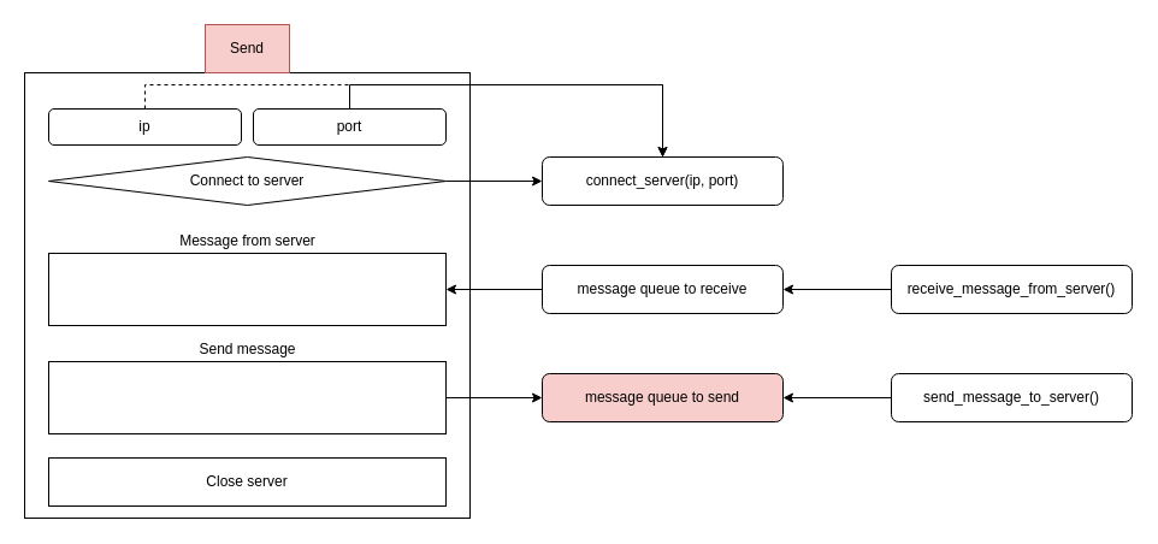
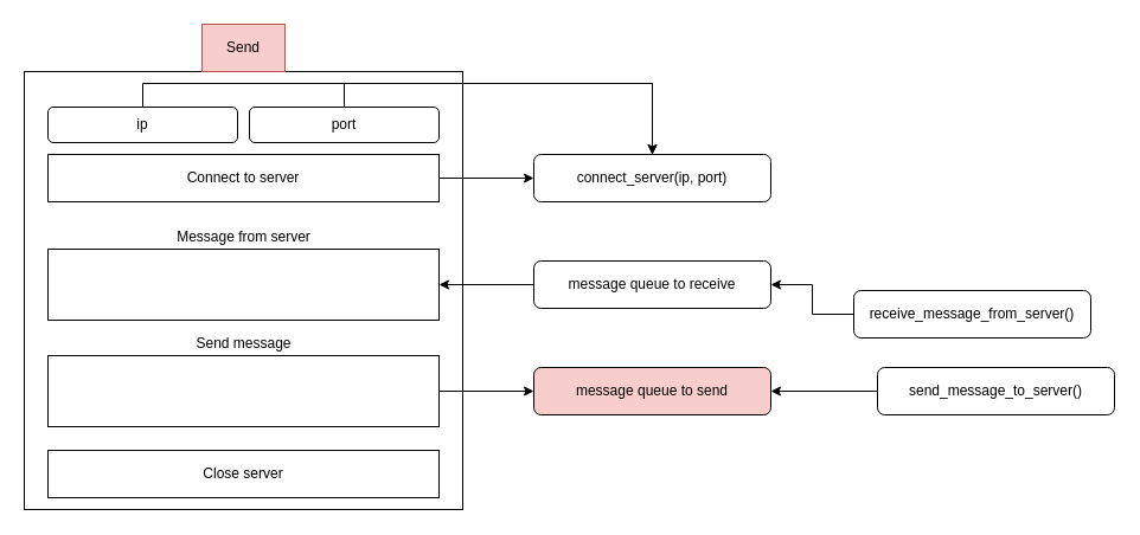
- <mxCell id="6" style="edgeStyle=orthogonalEdgeStyle;rounded=0;orthogonalLoop=1;jettySize=auto;html=1;exitX=0.5;exitY=0;exitDx=0;exitDy=0;entryX=0.5;entryY=0;entryDx=0;entryDy=0;dashed=1;" parent="1" source="7" target="16" edge="1"><mxGeometry relative="1" as="geometry" /></mxCell>
+ <mxCell id="6" style="edgeStyle=orthogonalEdgeStyle;rounded=0;orthogonalLoop=1;jettySize=auto;html=1;exitX=0.5;exitY=0;exitDx=0;exitDy=0;entryX=0.5;entryY=0;entryDx=0;entryDy=0;" parent="1" source="7" target="16" edge="1"><mxGeometry relative="1" as="geometry" /></mxCell>
- <mxCell id="5" value="Connect to server" style="rhombus;whiteSpace=wrap;html=1;" parent="1" vertex="1"><mxGeometry x="40" y="130" width="330" height="40" as="geometry" /></mxCell>
+ <mxCell id="5" value="Connect to server" style="rounded=0;whiteSpace=wrap;html=1;" parent="1" vertex="1"><mxGeometry x="40" y="130" width="330" height="40" as="geometry" /></mxCell>
- <mxCell id="21" value="receive_message_from_server()" style="rounded=1;whiteSpace=wrap;html=1;" parent="1" vertex="1"><mxGeometry x="740" y="220" width="200" height="40" as="geometry" /></mxCell>
+ <mxCell id="21" value="receive_message_from_server()" style="rounded=1;whiteSpace=wrap;html=1;" parent="1" vertex="1"><mxGeometry x="720" y="245" width="200" height="40" as="geometry" /></mxCell>
